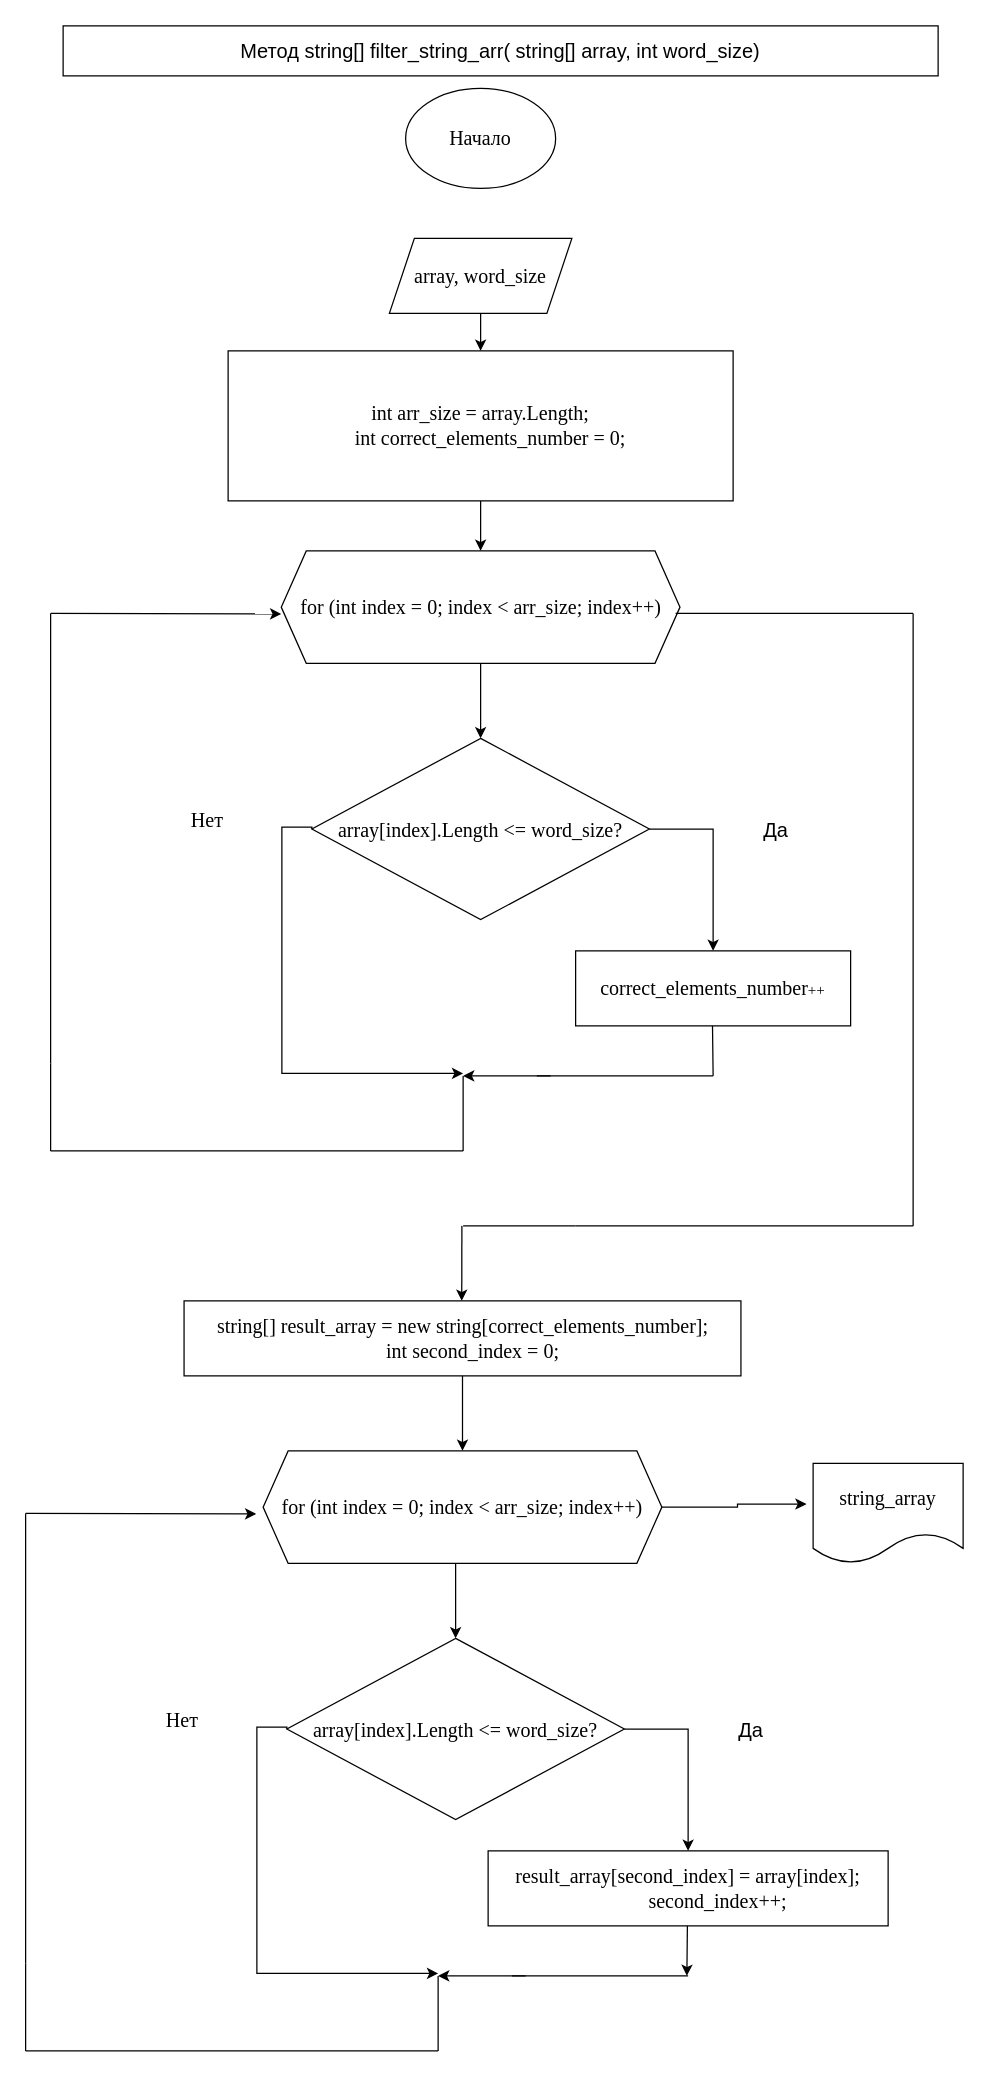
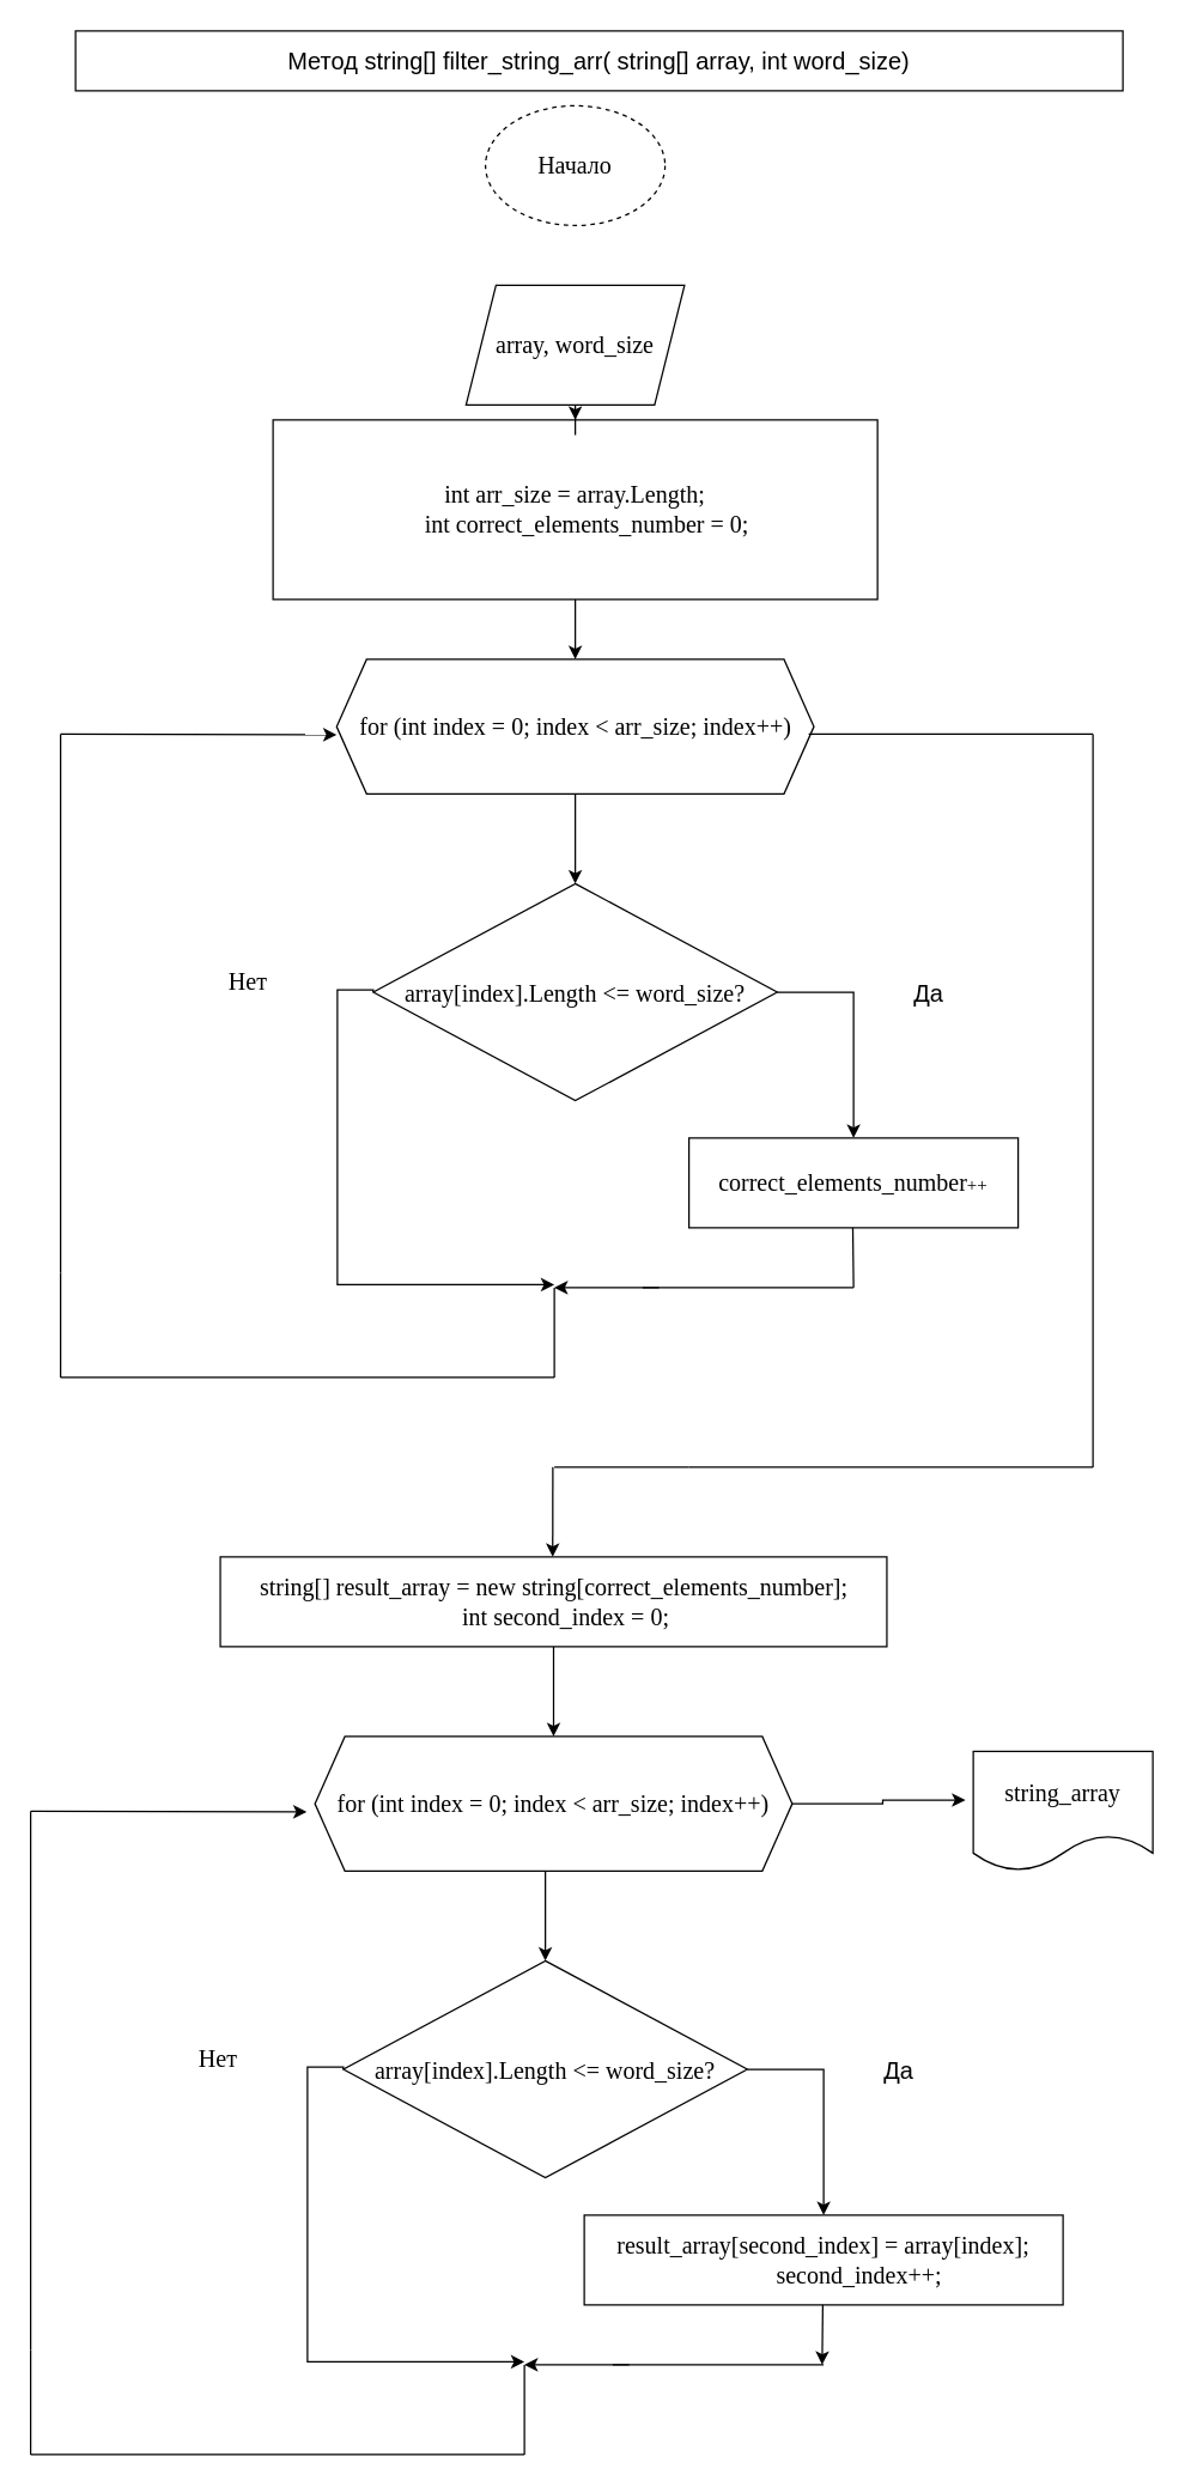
- <mxCell id="2" value="&lt;font size=&quot;3&quot; face=&quot;Times New Roman&quot;&gt;Начало&lt;/font&gt;" style="ellipse;whiteSpace=wrap;html=1;" parent="1" vertex="1"><mxGeometry x="324" y="70" width="120" height="80" as="geometry" /></mxCell>
+ <mxCell id="2" value="&lt;font size=&quot;3&quot; face=&quot;Times New Roman&quot;&gt;Начало&lt;/font&gt;" style="ellipse;whiteSpace=wrap;html=1;dashed=1;" parent="1" vertex="1"><mxGeometry x="324" y="70" width="120" height="80" as="geometry" /></mxCell>
- <mxCell id="6" value="&lt;font style=&quot;font-size: 16px;&quot; face=&quot;Times New Roman&quot;&gt;array, word_size&lt;br&gt;&lt;/font&gt;" style="shape=parallelogram;perimeter=parallelogramPerimeter;whiteSpace=wrap;html=1;fixedSize=1;" parent="1" vertex="1"><mxGeometry x="311" y="190" width="146" height="60" as="geometry" /></mxCell>
+ <mxCell id="6" value="&lt;font style=&quot;font-size: 16px;&quot; face=&quot;Times New Roman&quot;&gt;array, word_size&lt;br&gt;&lt;/font&gt;" style="shape=parallelogram;perimeter=parallelogramPerimeter;whiteSpace=wrap;html=1;fixedSize=1;" parent="1" vertex="1"><mxGeometry x="311" y="190" width="146" height="80" as="geometry" /></mxCell>
